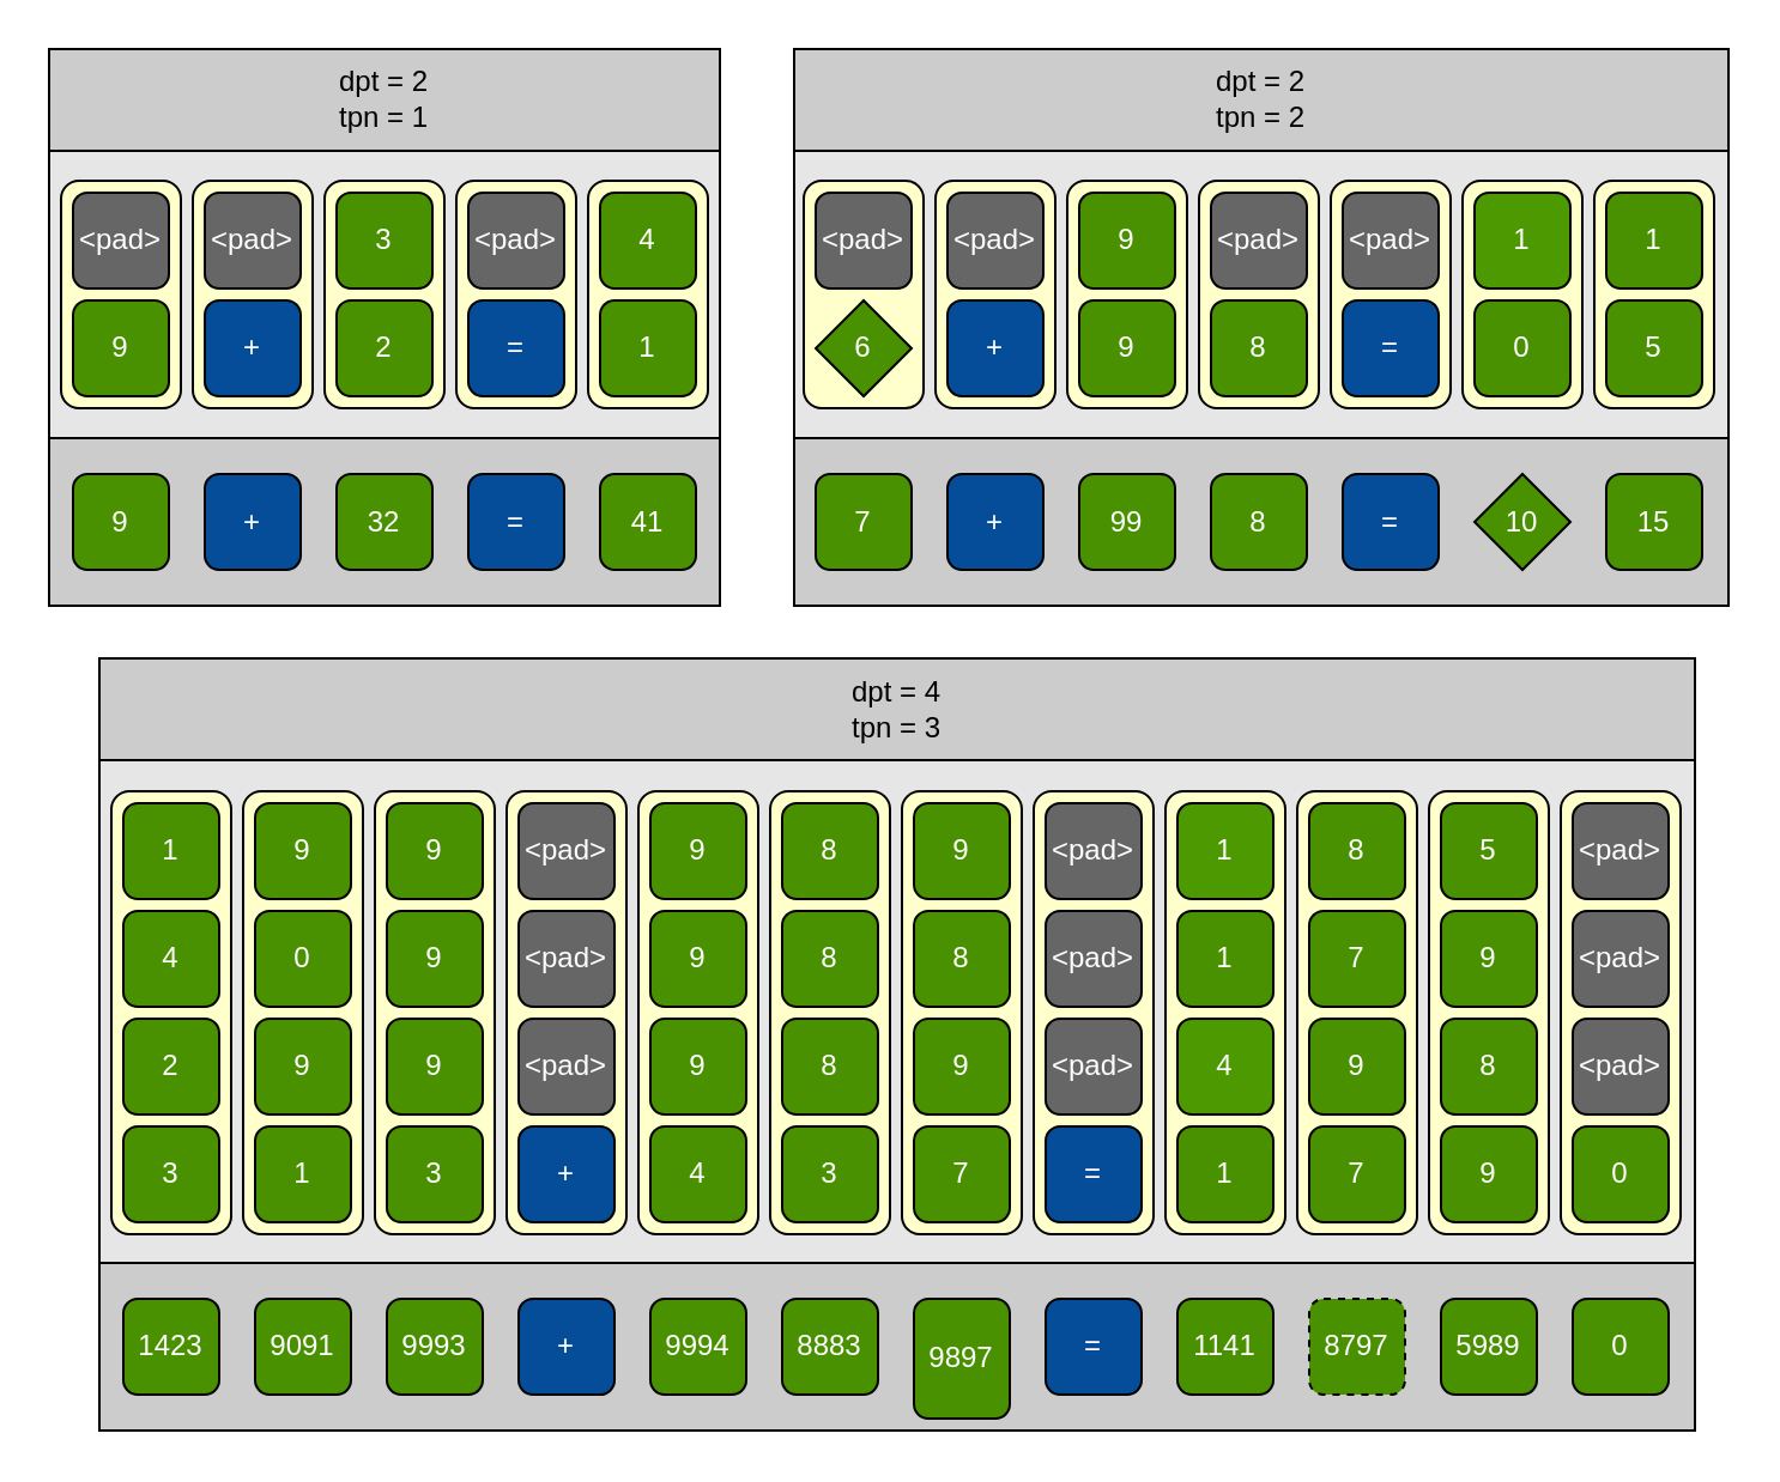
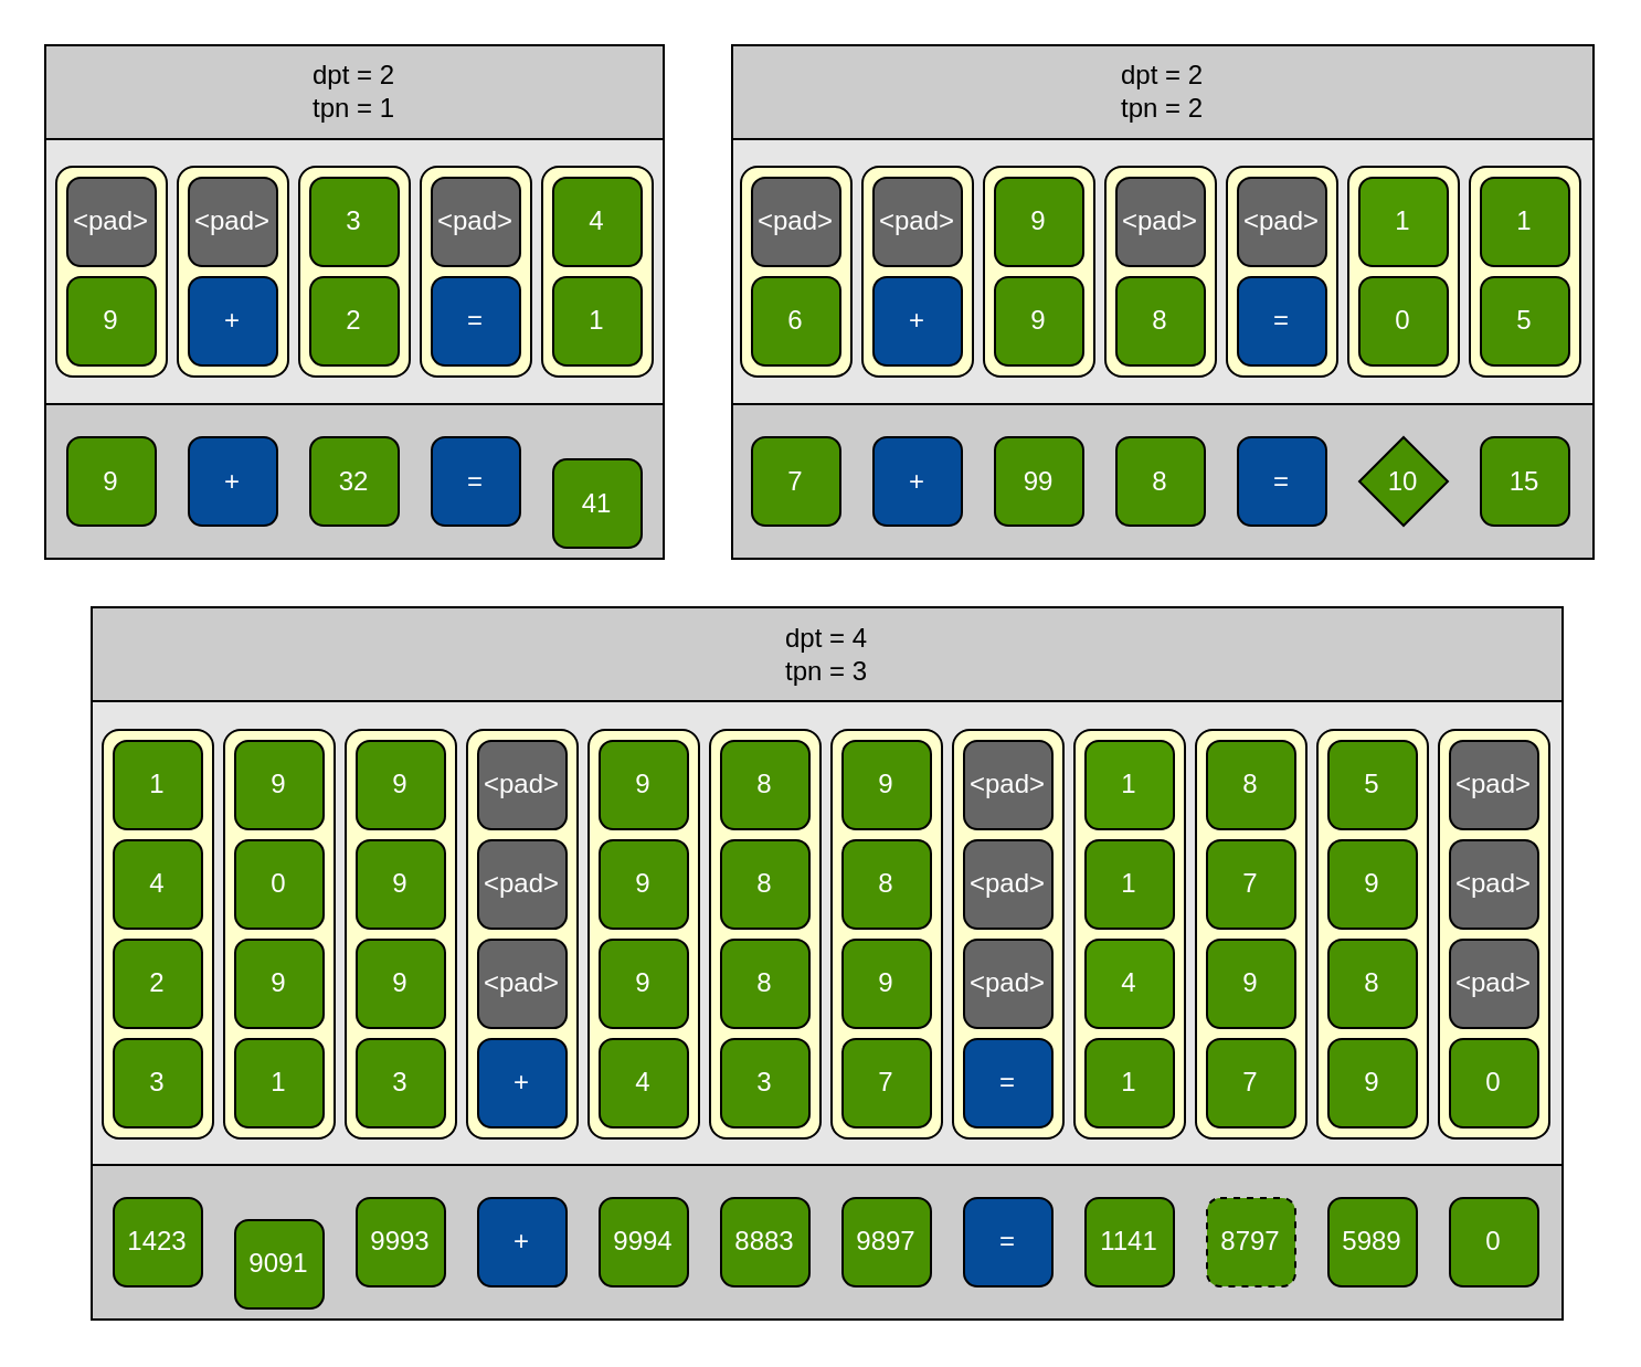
- <mxCell id="41" value="6" style="rhombus;whiteSpace=wrap;html=1;fillColor=light-dark(#499101, #ededed);fontColor=#FFFFFF;" vertex="1" parent="1"><mxGeometry x="340" y="125" width="40" height="40" as="geometry" /></mxCell>
+ <mxCell id="41" value="6" style="rounded=1;whiteSpace=wrap;html=1;fillColor=light-dark(#499101, #ededed);fontColor=#FFFFFF;" vertex="1" parent="1"><mxGeometry x="340" y="125" width="40" height="40" as="geometry" /></mxCell>
- <mxCell id="25" value="41" style="rounded=1;whiteSpace=wrap;html=1;fillColor=light-dark(#499101, #ededed);fontColor=#FFFFFF;" vertex="1" parent="1"><mxGeometry x="250" y="197.5" width="40" height="40" as="geometry" /></mxCell>
+ <mxCell id="25" value="41" style="rounded=1;whiteSpace=wrap;html=1;fillColor=light-dark(#499101, #ededed);fontColor=#FFFFFF;" vertex="1" parent="1"><mxGeometry x="250" y="207.5" width="40" height="40" as="geometry" /></mxCell>
- <mxCell id="86" value="9091" style="rounded=1;whiteSpace=wrap;html=1;fillColor=light-dark(#499101, #ededed);fontColor=#FFFFFF;" vertex="1" parent="1"><mxGeometry x="106" y="542" width="40" height="40" as="geometry" /></mxCell>
+ <mxCell id="86" value="9091" style="rounded=1;whiteSpace=wrap;html=1;fillColor=light-dark(#499101, #ededed);fontColor=#FFFFFF;" vertex="1" parent="1"><mxGeometry x="106" y="552" width="40" height="40" as="geometry" /></mxCell>
- <mxCell id="114" value="9897" style="rounded=1;whiteSpace=wrap;html=1;fillColor=light-dark(#499101, #ededed);fontColor=#FFFFFF;" vertex="1" parent="1"><mxGeometry x="381" y="542" width="40" height="50" as="geometry" /></mxCell>
+ <mxCell id="114" value="9897" style="rounded=1;whiteSpace=wrap;html=1;fillColor=light-dark(#499101, #ededed);fontColor=#FFFFFF;" vertex="1" parent="1"><mxGeometry x="381" y="542" width="40" height="40" as="geometry" /></mxCell>
